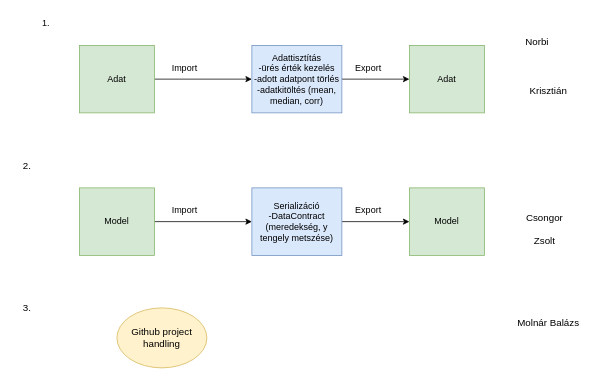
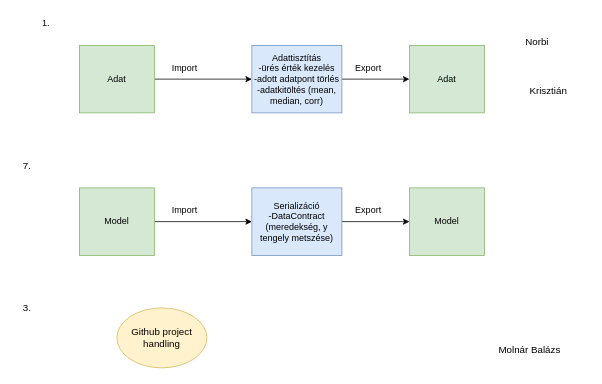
- <mxCell id="17" value="2." style="text;html=1;align=center;verticalAlign=middle;resizable=0;points=[];autosize=1;strokeColor=none;fillColor=none;fontSize=13;" vertex="1" parent="1"><mxGeometry x="20" y="210" width="30" height="20" as="geometry" /></mxCell>
+ <mxCell id="17" value="7." style="text;html=1;align=center;verticalAlign=middle;resizable=0;points=[];autosize=1;strokeColor=none;fillColor=none;fontSize=13;" vertex="1" parent="1"><mxGeometry x="20" y="210" width="30" height="20" as="geometry" /></mxCell>
- <mxCell id="21" value="Csongor" style="text;html=1;align=center;verticalAlign=middle;resizable=0;points=[];autosize=1;strokeColor=none;fillColor=none;fontSize=13;" vertex="1" parent="1"><mxGeometry x="695" y="280" width="60" height="20" as="geometry" /></mxCell>
- <mxCell id="22" value="Zsolt" style="text;html=1;align=center;verticalAlign=middle;resizable=0;points=[];autosize=1;strokeColor=none;fillColor=none;fontSize=13;" vertex="1" parent="1"><mxGeometry x="705" y="310" width="40" height="20" as="geometry" /></mxCell>
- <mxCell id="20" value="Molnár Balázs" style="text;html=1;align=center;verticalAlign=middle;resizable=0;points=[];autosize=1;strokeColor=none;fillColor=none;fontSize=13;" vertex="1" parent="1"><mxGeometry x="680" y="420" width="100" height="20" as="geometry" /></mxCell>
+ <mxCell id="20" value="Molnár Balázs" style="text;html=1;align=center;verticalAlign=middle;resizable=0;points=[];autosize=1;strokeColor=none;fillColor=none;fontSize=13;" vertex="1" parent="1"><mxGeometry x="655" y="455" width="100" height="20" as="geometry" /></mxCell>
